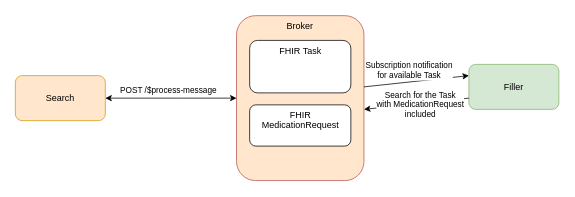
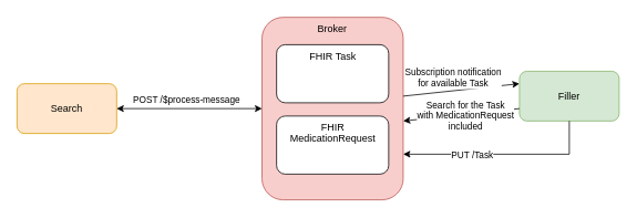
- <mxCell id="3" value="Broker" style="rounded=1;whiteSpace=wrap;html=1;fillColor=#ffe6cc;strokeColor=#b85450;verticalAlign=top;" vertex="1" parent="1"><mxGeometry x="315" y="20" width="170" height="220" as="geometry" /></mxCell>
+ <mxCell id="3" value="Broker" style="rounded=1;whiteSpace=wrap;html=1;fillColor=#f8cecc;strokeColor=#b85450;verticalAlign=top;" vertex="1" parent="1"><mxGeometry x="315" y="20" width="170" height="220" as="geometry" /></mxCell>
- <mxCell id="5" value="FHIR MedicationRequest" style="rounded=1;whiteSpace=wrap;html=1;align=center;verticalAlign=top;" vertex="1" parent="1"><mxGeometry x="332.5" y="139" width="135" height="55" as="geometry" /></mxCell>
+ <mxCell id="5" value="FHIR MedicationRequest" style="rounded=1;whiteSpace=wrap;html=1;align=center;verticalAlign=top;" vertex="1" parent="1"><mxGeometry x="332.5" y="139" width="135" height="70" as="geometry" /></mxCell>
+ <mxCell id="12" value="" style="endArrow=classic;html=1;rounded=0;exitX=0.5;exitY=1;exitDx=0;exitDy=0;entryX=1;entryY=0.75;entryDx=0;entryDy=0;" edge="1" parent="1" source="7" target="3"><mxGeometry width="50" height="50" relative="1" as="geometry"><mxPoint x="345" y="130" as="sourcePoint" /><mxPoint x="395" y="80" as="targetPoint" /><Array as="points"><mxPoint x="685" y="185" /></Array></mxGeometry></mxCell>
+ <mxCell id="13" value="PUT /Task" style="edgeLabel;html=1;align=center;verticalAlign=middle;resizable=0;points=[];" vertex="1" connectable="0" parent="12"><mxGeometry x="-0.244" y="2" relative="1" as="geometry"><mxPoint x="-67" y="-2" as="offset" /></mxGeometry></mxCell>
